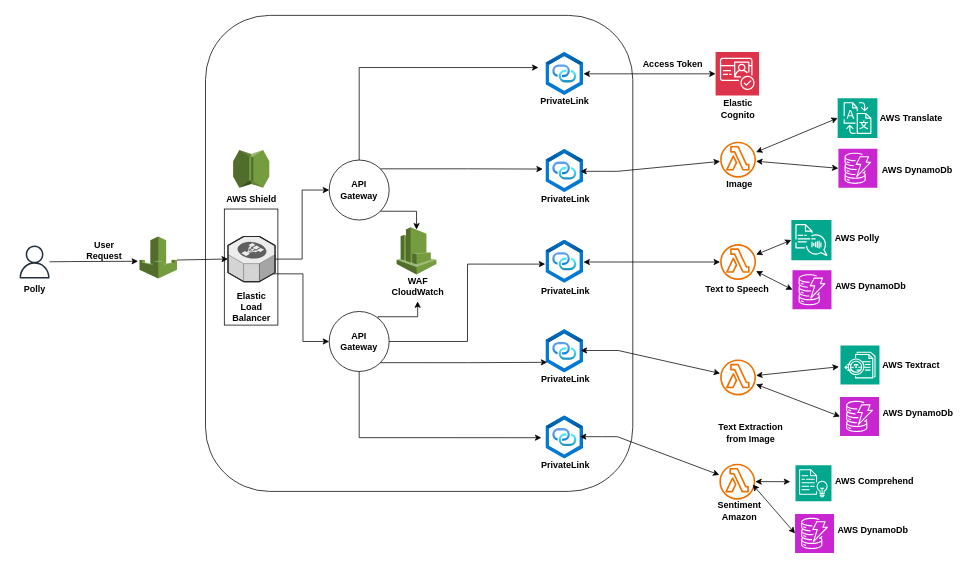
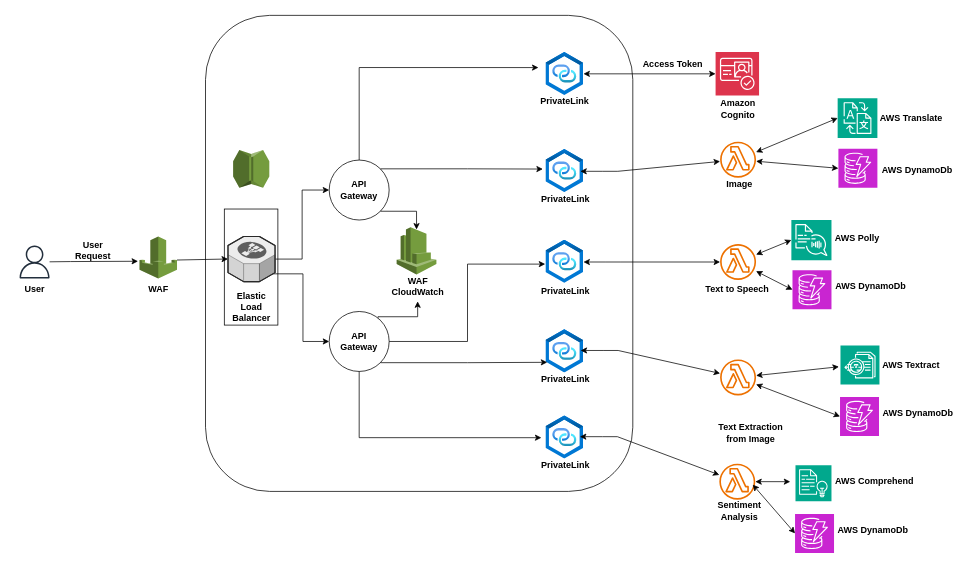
- <mxCell id="40" value="Elastic&lt;div&gt;Cognito&lt;/div&gt;" style="text;html=1;align=center;verticalAlign=middle;resizable=0;points=[];autosize=1;strokeColor=none;fillColor=none;fontStyle=1" parent="1" vertex="1"><mxGeometry x="948.41" y="125" width="70" height="40" as="geometry" /></mxCell>
+ <mxCell id="40" value="Amazon&lt;div&gt;Cognito&lt;/div&gt;" style="text;html=1;align=center;verticalAlign=middle;resizable=0;points=[];autosize=1;strokeColor=none;fillColor=none;fontStyle=1" parent="1" vertex="1"><mxGeometry x="948.41" y="125" width="70" height="40" as="geometry" /></mxCell>
- <mxCell id="7" value="&lt;b&gt;AWS Shield&lt;/b&gt;" style="text;html=1;align=center;verticalAlign=middle;resizable=0;points=[];autosize=1;strokeColor=none;fillColor=none;" parent="1" vertex="1"><mxGeometry x="289" y="250" width="90" height="30" as="geometry" /></mxCell>
- <mxCell id="3" value="&lt;div&gt;User&lt;/div&gt;Request" style="text;html=1;align=center;verticalAlign=middle;whiteSpace=wrap;rounded=0;fontStyle=1" parent="1" vertex="1"><mxGeometry x="108" y="319" width="60" height="30" as="geometry" /></mxCell>
+ <mxCell id="3" value="&lt;div&gt;User&lt;/div&gt;Request" style="text;html=1;align=center;verticalAlign=middle;whiteSpace=wrap;rounded=0;fontStyle=1" parent="1" vertex="1"><mxGeometry x="93" y="319" width="60" height="30" as="geometry" /></mxCell>
- <mxCell id="8" value="&lt;b&gt;Polly&lt;/b&gt;" style="text;html=1;align=center;verticalAlign=middle;resizable=0;points=[];autosize=1;strokeColor=none;fillColor=none;" parent="1" vertex="1"><mxGeometry x="20" y="371" width="50" height="30" as="geometry" /></mxCell>
+ <mxCell id="8" value="&lt;b&gt;User&lt;/b&gt;" style="text;html=1;align=center;verticalAlign=middle;resizable=0;points=[];autosize=1;strokeColor=none;fillColor=none;" parent="1" vertex="1"><mxGeometry x="20" y="371" width="50" height="30" as="geometry" /></mxCell>
+ <mxCell id="10" value="&lt;b&gt;WAF&lt;/b&gt;" style="text;html=1;align=center;verticalAlign=middle;resizable=0;points=[];autosize=1;strokeColor=none;fillColor=none;" parent="1" vertex="1"><mxGeometry x="185" y="371" width="50" height="30" as="geometry" /></mxCell>
- <mxCell id="53" value="&lt;b&gt;Sentiment&lt;/b&gt;&lt;div&gt;&lt;b&gt;Amazon&lt;/b&gt;&lt;/div&gt;" style="text;html=1;align=center;verticalAlign=middle;resizable=0;points=[];autosize=1;strokeColor=none;fillColor=none;" parent="1" vertex="1"><mxGeometry x="945" y="661" width="80" height="40" as="geometry" /></mxCell>
+ <mxCell id="53" value="&lt;b&gt;Sentiment&lt;/b&gt;&lt;div&gt;&lt;b&gt;Analysis&lt;/b&gt;&lt;/div&gt;" style="text;html=1;align=center;verticalAlign=middle;resizable=0;points=[];autosize=1;strokeColor=none;fillColor=none;" parent="1" vertex="1"><mxGeometry x="945" y="661" width="80" height="40" as="geometry" /></mxCell>
